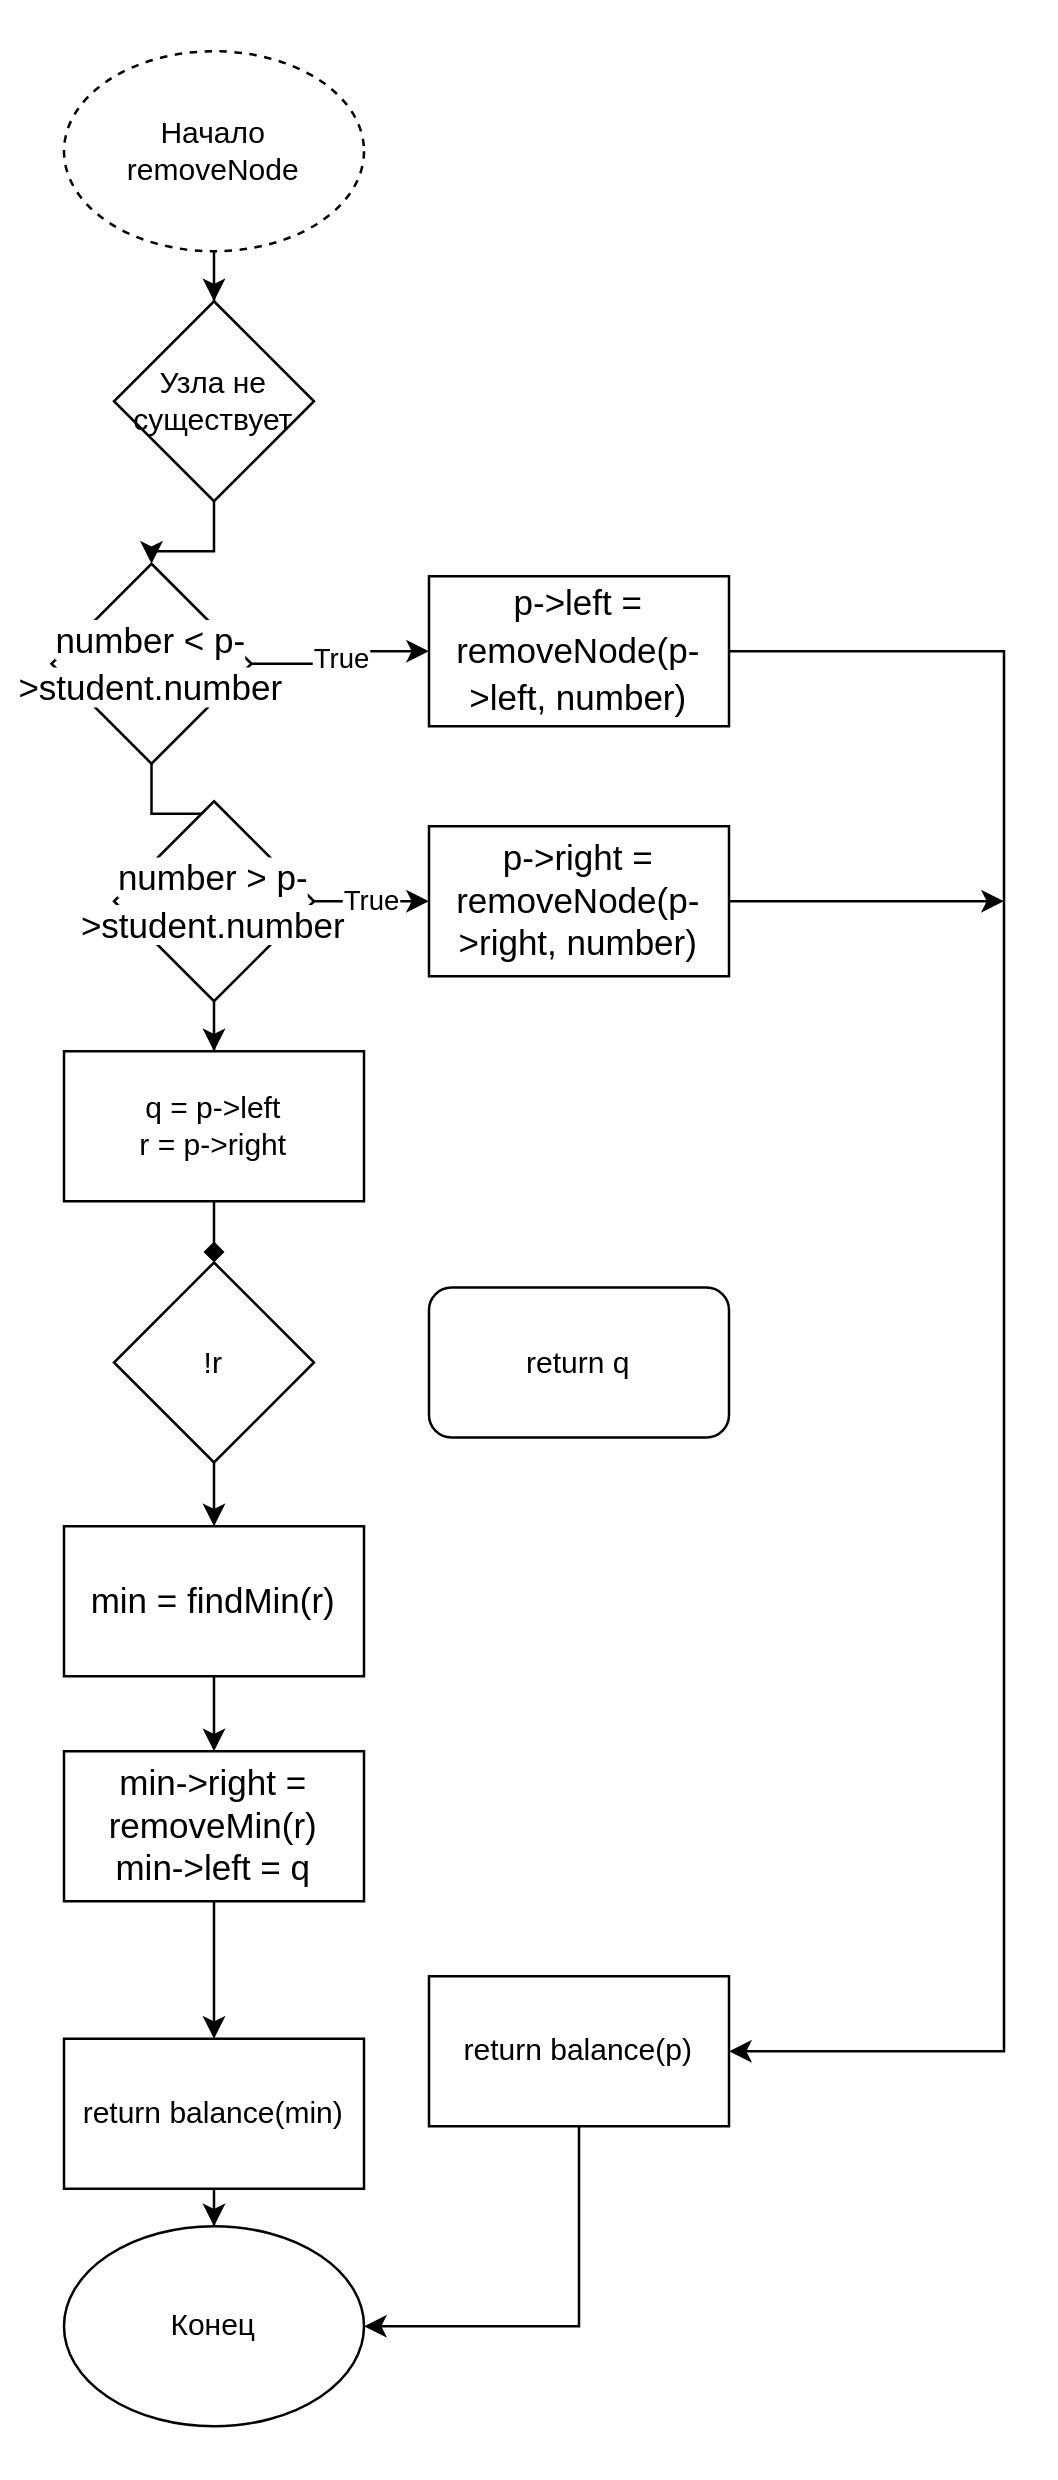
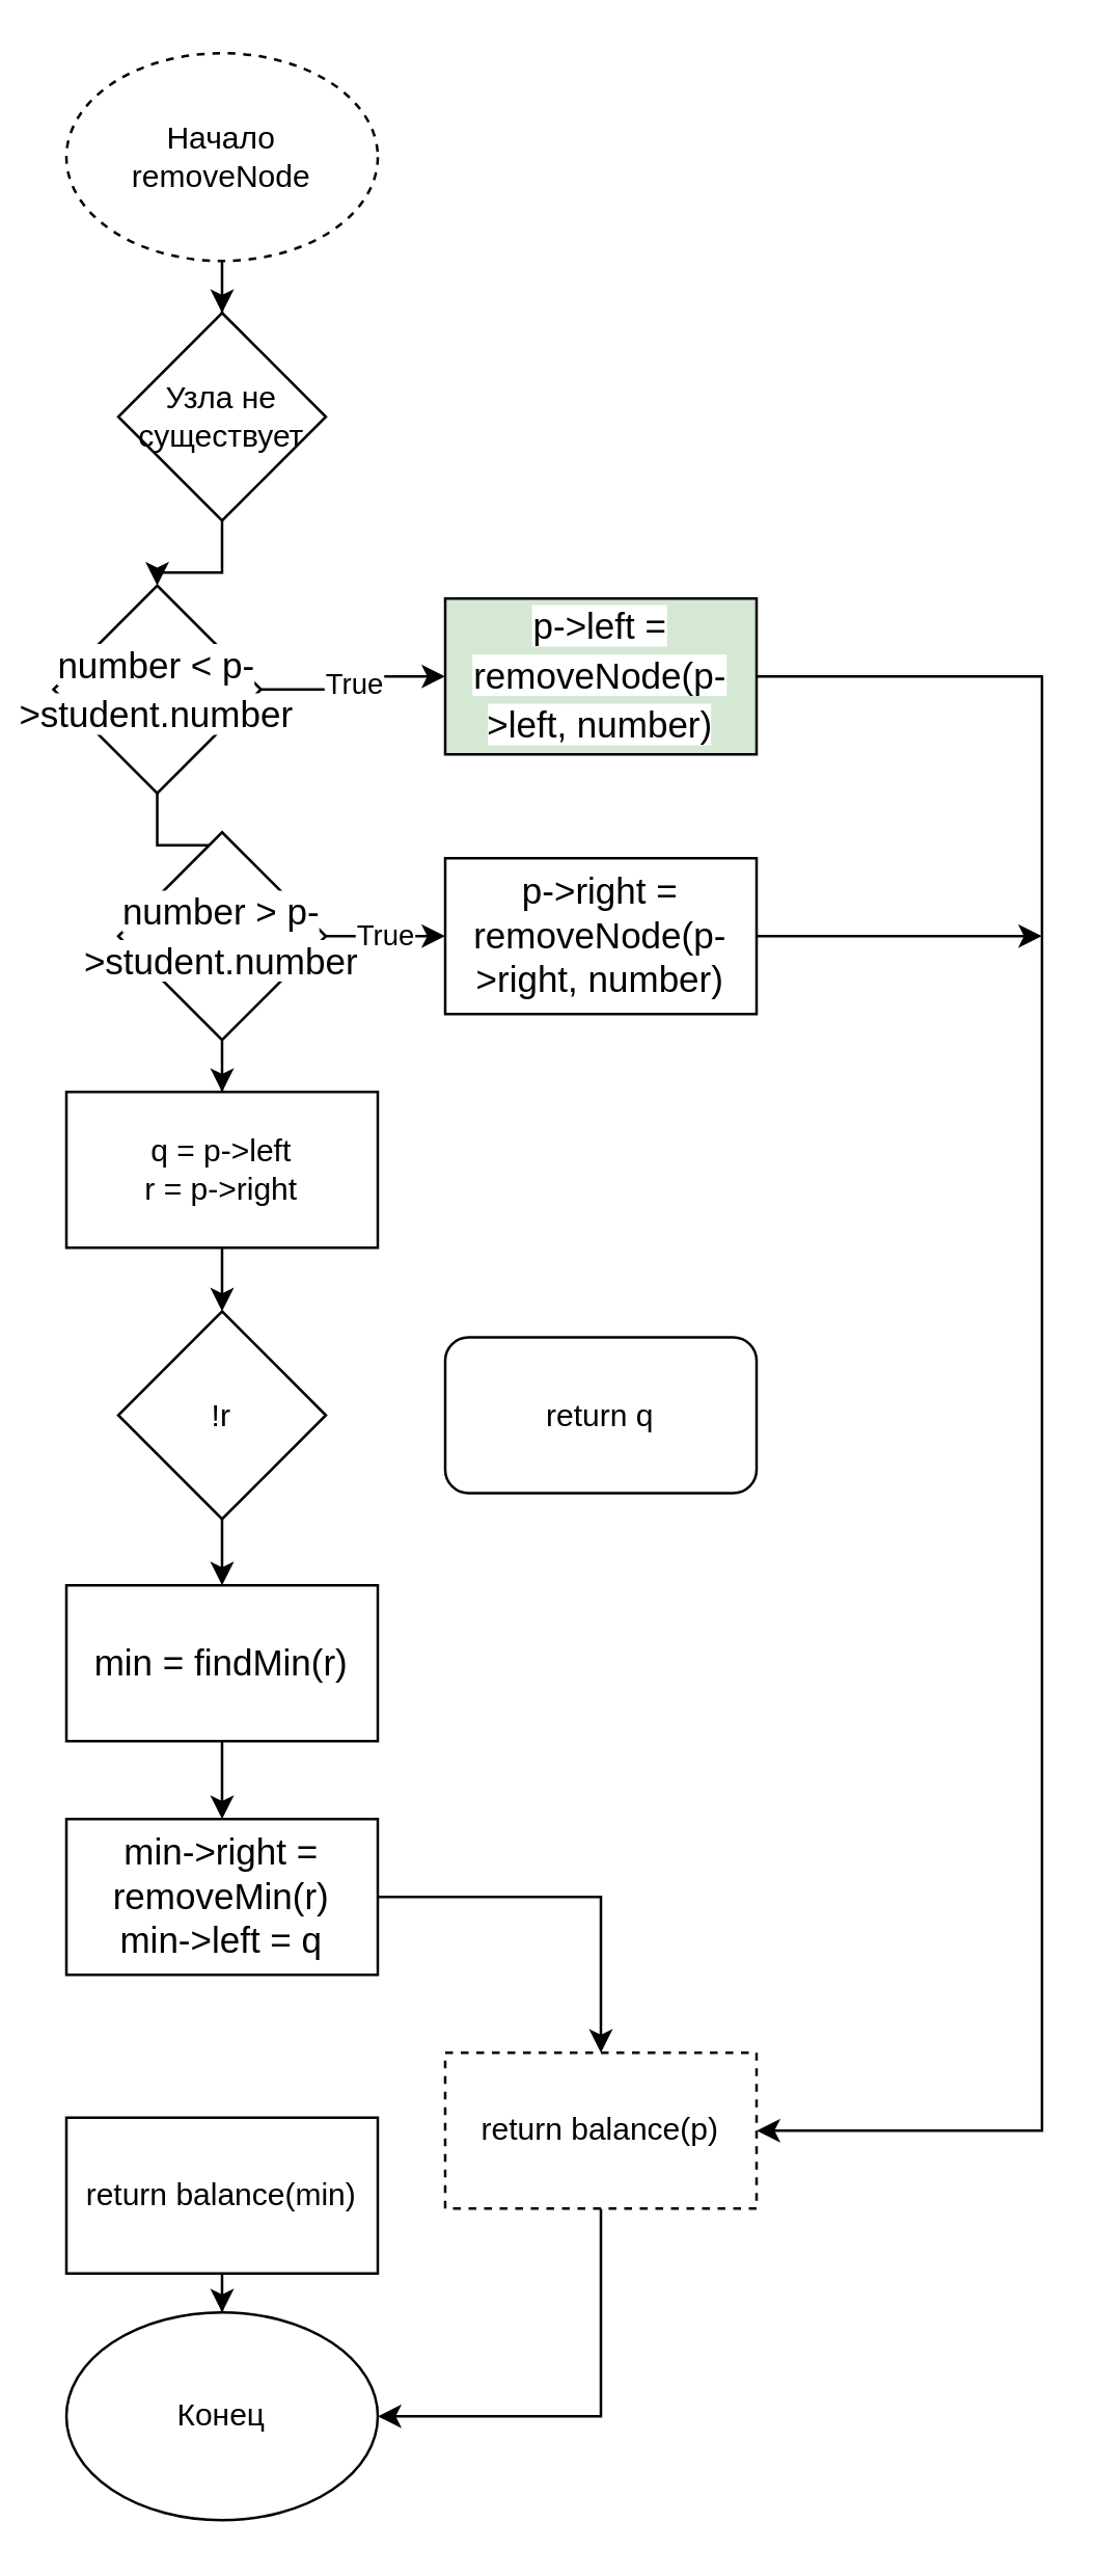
- <mxCell id="10" value="&lt;div style=&quot;font-size: 14px; line-height: 19px;&quot;&gt;&lt;span style=&quot;background-color: rgb(255, 255, 255);&quot;&gt;p-&amp;gt;left = removeNode(p-&amp;gt;left, number)&lt;/span&gt;&lt;/div&gt;" style="rounded=0;whiteSpace=wrap;html=1;" vertex="1" parent="1"><mxGeometry x="171" y="230" width="120" height="60" as="geometry" /></mxCell>
+ <mxCell id="10" value="&lt;div style=&quot;font-size: 14px; line-height: 19px;&quot;&gt;&lt;span style=&quot;background-color: rgb(255, 255, 255);&quot;&gt;p-&amp;gt;left = removeNode(p-&amp;gt;left, number)&lt;/span&gt;&lt;/div&gt;" style="rounded=0;whiteSpace=wrap;html=1;fillColor=#d5e8d4;" vertex="1" parent="1"><mxGeometry x="171" y="230" width="120" height="60" as="geometry" /></mxCell>
- <mxCell id="16" style="edgeStyle=orthogonalEdgeStyle;rounded=0;orthogonalLoop=1;jettySize=auto;html=1;entryX=0.5;entryY=0;entryDx=0;entryDy=0;endArrow=diamond;" edge="1" parent="1" source="17" target="19"><mxGeometry relative="1" as="geometry" /></mxCell>
+ <mxCell id="16" style="edgeStyle=orthogonalEdgeStyle;rounded=0;orthogonalLoop=1;jettySize=auto;html=1;entryX=0.5;entryY=0;entryDx=0;entryDy=0;" edge="1" parent="1" source="17" target="19"><mxGeometry relative="1" as="geometry" /></mxCell>
- <mxCell id="23" style="edgeStyle=orthogonalEdgeStyle;rounded=0;orthogonalLoop=1;jettySize=auto;html=1;entryX=0.5;entryY=0;entryDx=0;entryDy=0;" edge="1" parent="1" source="24" target="26"><mxGeometry relative="1" as="geometry" /></mxCell>
+ <mxCell id="23" style="edgeStyle=orthogonalEdgeStyle;rounded=0;orthogonalLoop=1;jettySize=auto;html=1;" edge="1" parent="1" source="24" target="28"><mxGeometry relative="1" as="geometry" /></mxCell>
- <mxCell id="28" value="return balance(p)" style="rounded=0;whiteSpace=wrap;html=1;" vertex="1" parent="1"><mxGeometry x="171" y="790" width="120" height="60" as="geometry" /></mxCell>
+ <mxCell id="28" value="return balance(p)" style="rounded=0;whiteSpace=wrap;html=1;dashed=1;" vertex="1" parent="1"><mxGeometry x="171" y="790" width="120" height="60" as="geometry" /></mxCell>
